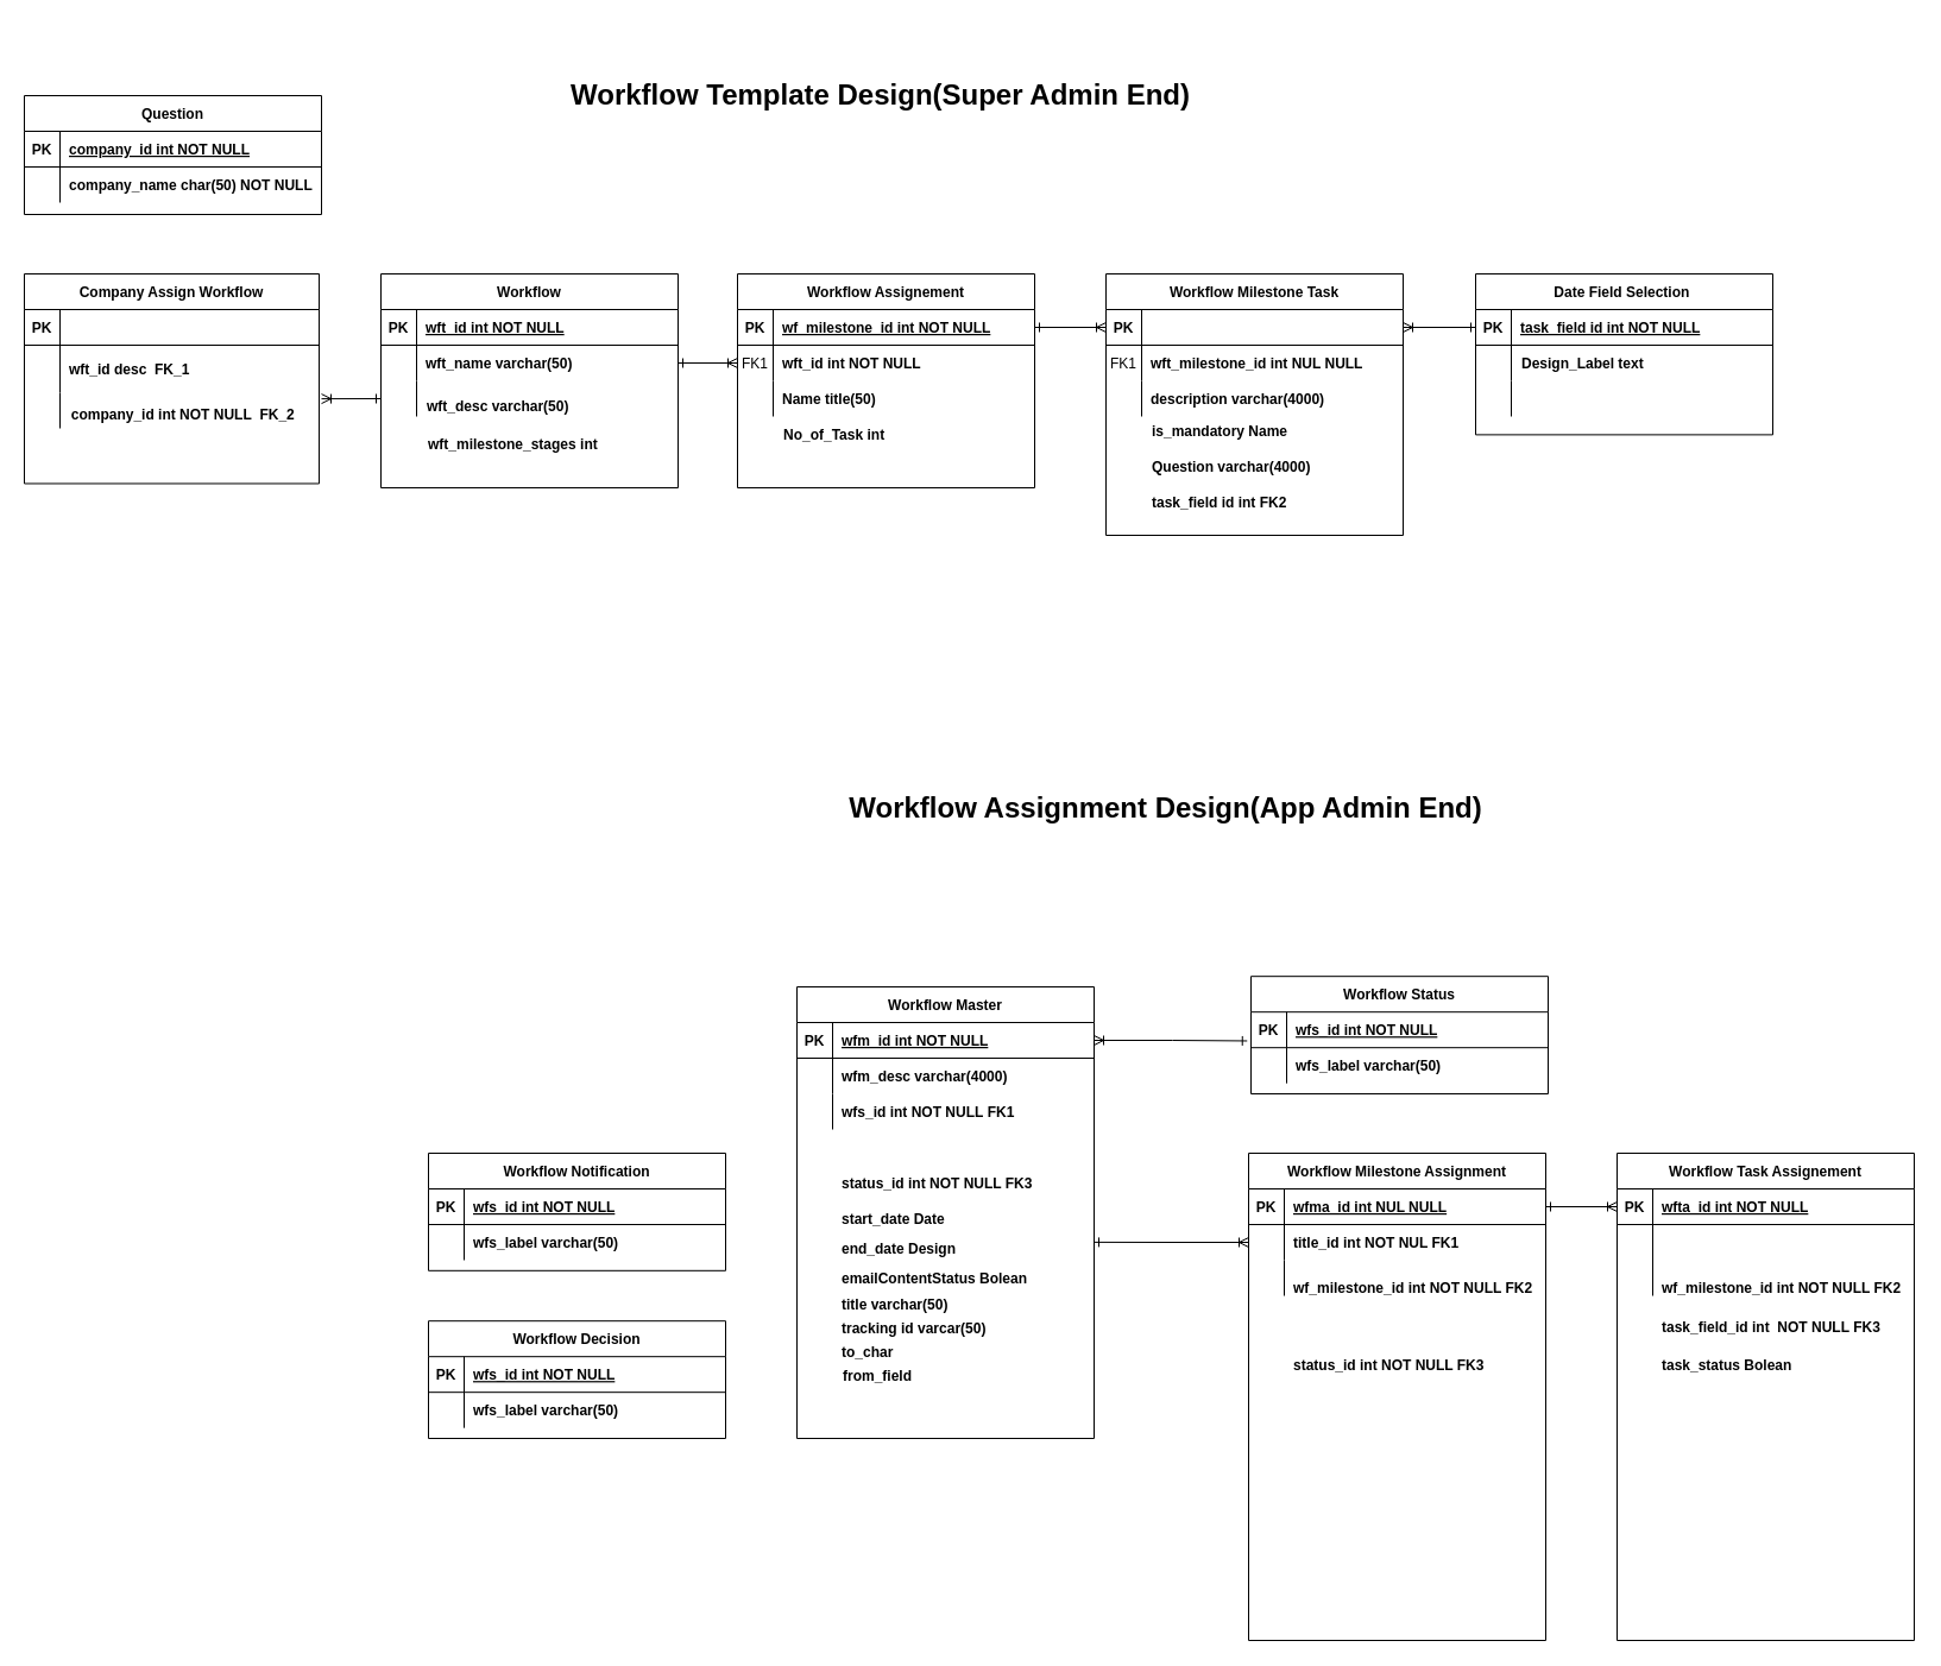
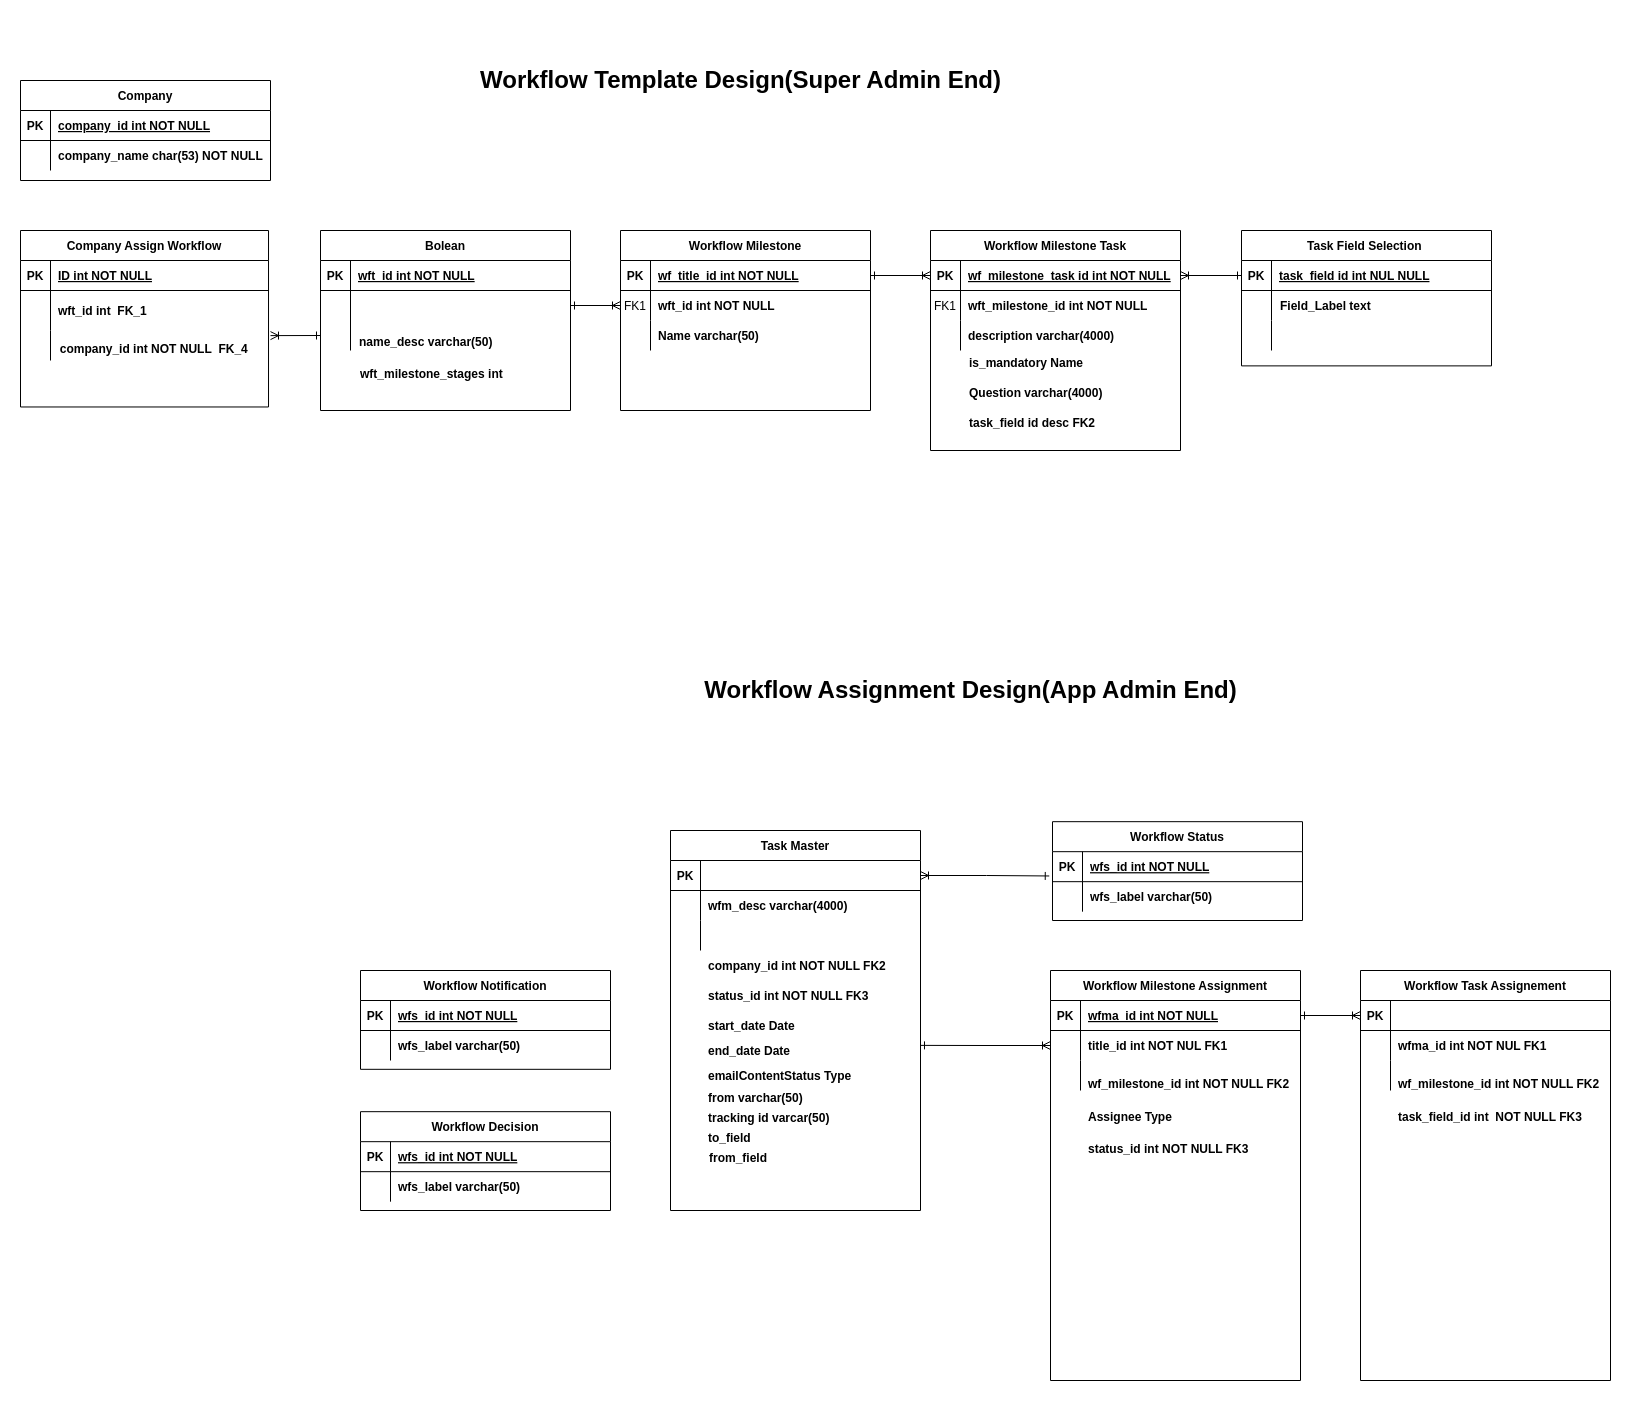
- <mxCell id="4" value="Question" style="shape=table;startSize=30;container=1;collapsible=1;childLayout=tableLayout;fixedRows=1;rowLines=0;fontStyle=1;align=center;resizeLast=1;" parent="3" vertex="1"><mxGeometry width="250" height="100" as="geometry" /></mxCell>
+ <mxCell id="4" value="Company" style="shape=table;startSize=30;container=1;collapsible=1;childLayout=tableLayout;fixedRows=1;rowLines=0;fontStyle=1;align=center;resizeLast=1;" parent="3" vertex="1"><mxGeometry width="250" height="100" as="geometry" /></mxCell>
- <mxCell id="10" value="company_name char(50) NOT NULL" style="shape=partialRectangle;overflow=hidden;connectable=0;fillColor=none;top=0;left=0;bottom=0;right=0;align=left;spacingLeft=6;fontStyle=1" parent="8" vertex="1"><mxGeometry x="30" width="220" height="30" as="geometry"><mxRectangle width="220" height="30" as="alternateBounds" /></mxGeometry></mxCell>
+ <mxCell id="10" value="company_name char(53) NOT NULL" style="shape=partialRectangle;overflow=hidden;connectable=0;fillColor=none;top=0;left=0;bottom=0;right=0;align=left;spacingLeft=6;fontStyle=1" parent="8" vertex="1"><mxGeometry x="30" width="220" height="30" as="geometry"><mxRectangle width="220" height="30" as="alternateBounds" /></mxGeometry></mxCell>
- <mxCell id="12" value="Workflow" style="shape=table;startSize=30;container=1;collapsible=1;childLayout=tableLayout;fixedRows=1;rowLines=0;fontStyle=1;align=center;resizeLast=1;" parent="11" vertex="1"><mxGeometry width="250" height="180" as="geometry"><mxRectangle x="-500" y="160" width="90" height="30" as="alternateBounds" /></mxGeometry></mxCell>
+ <mxCell id="12" value="Bolean" style="shape=table;startSize=30;container=1;collapsible=1;childLayout=tableLayout;fixedRows=1;rowLines=0;fontStyle=1;align=center;resizeLast=1;" parent="11" vertex="1"><mxGeometry width="250" height="180" as="geometry"><mxRectangle x="-500" y="160" width="90" height="30" as="alternateBounds" /></mxGeometry></mxCell>
- <mxCell id="39" value="Workflow Assignement" style="shape=table;startSize=30;container=1;collapsible=1;childLayout=tableLayout;fixedRows=1;rowLines=0;fontStyle=1;align=center;resizeLast=1;" parent="38" vertex="1"><mxGeometry width="250" height="180" as="geometry" /></mxCell>
+ <mxCell id="39" value="Workflow Milestone" style="shape=table;startSize=30;container=1;collapsible=1;childLayout=tableLayout;fixedRows=1;rowLines=0;fontStyle=1;align=center;resizeLast=1;" parent="38" vertex="1"><mxGeometry width="250" height="180" as="geometry" /></mxCell>
- <mxCell id="67" value="Date Field Selection " style="shape=table;startSize=30;container=1;collapsible=1;childLayout=tableLayout;fixedRows=1;rowLines=0;fontStyle=1;align=center;resizeLast=1;" parent="66" vertex="1"><mxGeometry width="250" height="135.385" as="geometry" /></mxCell>
+ <mxCell id="67" value="Task Field Selection " style="shape=table;startSize=30;container=1;collapsible=1;childLayout=tableLayout;fixedRows=1;rowLines=0;fontStyle=1;align=center;resizeLast=1;" parent="66" vertex="1"><mxGeometry width="250" height="135.385" as="geometry" /></mxCell>
+ <mxCell id="30" value="ID int NOT NULL" style="shape=partialRectangle;overflow=hidden;connectable=0;fillColor=none;top=0;left=0;bottom=0;right=0;align=left;spacingLeft=6;fontStyle=5;" parent="28" vertex="1"><mxGeometry x="30" width="218.016" height="30" as="geometry"><mxRectangle width="218.016" height="30" as="alternateBounds" /></mxGeometry></mxCell>
- <mxCell id="42" value="wf_milestone_id int NOT NULL " style="shape=partialRectangle;overflow=hidden;connectable=0;fillColor=none;top=0;left=0;bottom=0;right=0;align=left;spacingLeft=6;fontStyle=5;" parent="40" vertex="1"><mxGeometry x="30" width="220" height="30" as="geometry"><mxRectangle width="220" height="30" as="alternateBounds" /></mxGeometry></mxCell>
+ <mxCell id="42" value="wf_title_id int NOT NULL " style="shape=partialRectangle;overflow=hidden;connectable=0;fillColor=none;top=0;left=0;bottom=0;right=0;align=left;spacingLeft=6;fontStyle=5;" parent="40" vertex="1"><mxGeometry x="30" width="220" height="30" as="geometry"><mxRectangle width="220" height="30" as="alternateBounds" /></mxGeometry></mxCell>
+ <mxCell id="55" value="wf_milestone_task id int NOT NULL " style="shape=partialRectangle;overflow=hidden;connectable=0;fillColor=none;top=0;left=0;bottom=0;right=0;align=left;spacingLeft=6;fontStyle=5;" parent="53" vertex="1"><mxGeometry x="30" width="220" height="30" as="geometry"><mxRectangle width="220" height="30" as="alternateBounds" /></mxGeometry></mxCell>
- <mxCell id="70" value="task_field id int NOT NULL " style="shape=partialRectangle;overflow=hidden;connectable=0;fillColor=none;top=0;left=0;bottom=0;right=0;align=left;spacingLeft=6;fontStyle=5;" parent="68" vertex="1"><mxGeometry x="30" width="220" height="30" as="geometry"><mxRectangle width="220" height="30" as="alternateBounds" /></mxGeometry></mxCell>
+ <mxCell id="70" value="task_field id int NUL NULL " style="shape=partialRectangle;overflow=hidden;connectable=0;fillColor=none;top=0;left=0;bottom=0;right=0;align=left;spacingLeft=6;fontStyle=5;" parent="68" vertex="1"><mxGeometry x="30" width="220" height="30" as="geometry"><mxRectangle width="220" height="30" as="alternateBounds" /></mxGeometry></mxCell>
- <mxCell id="18" value="wft_name varchar(50)" style="shape=partialRectangle;overflow=hidden;connectable=0;fillColor=none;top=0;left=0;bottom=0;right=0;align=left;spacingLeft=6;fontStyle=1" parent="16" vertex="1"><mxGeometry x="30" width="220" height="30" as="geometry"><mxRectangle width="220" height="30" as="alternateBounds" /></mxGeometry></mxCell>
- <mxCell id="58" value="wft_milestone_id int NUL NULL" style="shape=partialRectangle;overflow=hidden;connectable=0;fillColor=none;top=0;left=0;bottom=0;right=0;align=left;spacingLeft=6;fontStyle=1" parent="56" vertex="1"><mxGeometry x="30" width="220" height="30" as="geometry"><mxRectangle width="220" height="30" as="alternateBounds" /></mxGeometry></mxCell>
+ <mxCell id="58" value="wft_milestone_id int NOT NULL" style="shape=partialRectangle;overflow=hidden;connectable=0;fillColor=none;top=0;left=0;bottom=0;right=0;align=left;spacingLeft=6;fontStyle=1" parent="56" vertex="1"><mxGeometry x="30" width="220" height="30" as="geometry"><mxRectangle width="220" height="30" as="alternateBounds" /></mxGeometry></mxCell>
- <mxCell id="77" value="Design_Label text" style="shape=partialRectangle;overflow=hidden;connectable=0;fillColor=none;top=0;left=0;bottom=0;right=0;align=left;spacingLeft=6;fontStyle=1" parent="66" vertex="1"><mxGeometry x="31" y="53.333" width="220" height="43.333" as="geometry"><mxRectangle width="220" height="30" as="alternateBounds" /></mxGeometry></mxCell>
+ <mxCell id="77" value="Field_Label text" style="shape=partialRectangle;overflow=hidden;connectable=0;fillColor=none;top=0;left=0;bottom=0;right=0;align=left;spacingLeft=6;fontStyle=1" parent="66" vertex="1"><mxGeometry x="31" y="53.333" width="220" height="43.333" as="geometry"><mxRectangle width="220" height="30" as="alternateBounds" /></mxGeometry></mxCell>
- <mxCell id="33" value="wft_id desc  FK_1" style="shape=partialRectangle;overflow=hidden;connectable=0;fillColor=none;top=0;left=0;bottom=0;right=0;align=left;spacingLeft=6;fontStyle=1" parent="31" vertex="1"><mxGeometry x="30" width="218.016" height="40" as="geometry"><mxRectangle width="218.016" height="40" as="alternateBounds" /></mxGeometry></mxCell>
+ <mxCell id="33" value="wft_id int  FK_1" style="shape=partialRectangle;overflow=hidden;connectable=0;fillColor=none;top=0;left=0;bottom=0;right=0;align=left;spacingLeft=6;fontStyle=1" parent="31" vertex="1"><mxGeometry x="30" width="218.016" height="40" as="geometry"><mxRectangle width="218.016" height="40" as="alternateBounds" /></mxGeometry></mxCell>
- <mxCell id="48" value="Name title(50)" style="shape=partialRectangle;overflow=hidden;connectable=0;fillColor=none;top=0;left=0;bottom=0;right=0;align=left;spacingLeft=6;fontStyle=1" parent="46" vertex="1"><mxGeometry x="30" width="220" height="30" as="geometry"><mxRectangle width="220" height="30" as="alternateBounds" /></mxGeometry></mxCell>
+ <mxCell id="48" value="Name varchar(50)" style="shape=partialRectangle;overflow=hidden;connectable=0;fillColor=none;top=0;left=0;bottom=0;right=0;align=left;spacingLeft=6;fontStyle=1" parent="46" vertex="1"><mxGeometry x="30" width="220" height="30" as="geometry"><mxRectangle width="220" height="30" as="alternateBounds" /></mxGeometry></mxCell>
- <mxCell id="22" value="wft_desc varchar(50)" style="shape=partialRectangle;overflow=hidden;connectable=0;fillColor=none;top=0;left=0;bottom=0;right=0;align=left;spacingLeft=6;fontStyle=1" parent="11" vertex="1"><mxGeometry x="31" y="95.294" width="220" height="31.765" as="geometry"><mxRectangle width="220" height="30" as="alternateBounds" /></mxGeometry></mxCell>
+ <mxCell id="22" value="name_desc varchar(50)" style="shape=partialRectangle;overflow=hidden;connectable=0;fillColor=none;top=0;left=0;bottom=0;right=0;align=left;spacingLeft=6;fontStyle=1" parent="11" vertex="1"><mxGeometry x="31" y="95.294" width="220" height="31.765" as="geometry"><mxRectangle width="220" height="30" as="alternateBounds" /></mxGeometry></mxCell>
- <mxCell id="37" value="company_id int NOT NULL  FK_2" style="shape=partialRectangle;overflow=hidden;connectable=0;fillColor=none;top=0;left=0;bottom=0;right=0;align=left;spacingLeft=6;fontStyle=1" parent="26" vertex="1"><mxGeometry x="31.742" y="100.002" width="218.254" height="35.294" as="geometry"><mxRectangle width="220" height="30" as="alternateBounds" /></mxGeometry></mxCell>
+ <mxCell id="37" value="company_id int NOT NULL  FK_4" style="shape=partialRectangle;overflow=hidden;connectable=0;fillColor=none;top=0;left=0;bottom=0;right=0;align=left;spacingLeft=6;fontStyle=1" parent="26" vertex="1"><mxGeometry x="31.742" y="100.002" width="218.254" height="35.294" as="geometry"><mxRectangle width="220" height="30" as="alternateBounds" /></mxGeometry></mxCell>
- <mxCell id="49" value="No_of_Task int " style="shape=partialRectangle;overflow=hidden;connectable=0;fillColor=none;top=0;left=0;bottom=0;right=0;align=left;spacingLeft=6;fontStyle=1" parent="38" vertex="1"><mxGeometry x="31" y="120" width="220" height="30" as="geometry"><mxRectangle width="220" height="30" as="alternateBounds" /></mxGeometry></mxCell>
- <mxCell id="64" value="task_field id int FK2" style="shape=partialRectangle;overflow=hidden;connectable=0;fillColor=none;top=0;left=0;bottom=0;right=0;align=left;spacingLeft=6;fontStyle=1" parent="3" vertex="1"><mxGeometry x="941" y="320.003" width="220" height="43.333" as="geometry"><mxRectangle width="220" height="30" as="alternateBounds" /></mxGeometry></mxCell>
+ <mxCell id="64" value="task_field id desc FK2" style="shape=partialRectangle;overflow=hidden;connectable=0;fillColor=none;top=0;left=0;bottom=0;right=0;align=left;spacingLeft=6;fontStyle=1" parent="3" vertex="1"><mxGeometry x="941" y="320.003" width="220" height="43.333" as="geometry"><mxRectangle width="220" height="30" as="alternateBounds" /></mxGeometry></mxCell>
- <mxCell id="130" value="Workflow Assignment Design(App Admin End)" style="text;strokeColor=none;fillColor=none;html=1;fontSize=24;fontStyle=1;verticalAlign=middle;align=center;" vertex="1" parent="1"><mxGeometry x="700" y="620" width="560" height="120" as="geometry" /></mxCell>
+ <mxCell id="130" value="Workflow Assignment Design(App Admin End)" style="text;strokeColor=none;fillColor=none;html=1;fontSize=24;fontStyle=1;verticalAlign=middle;align=center;" vertex="1" parent="1"><mxGeometry x="690" y="630" width="560" height="120" as="geometry" /></mxCell>
- <mxCell id="95" value="Workflow Master" style="shape=table;startSize=30;container=1;collapsible=1;childLayout=tableLayout;fixedRows=1;rowLines=0;fontStyle=1;align=center;resizeLast=1;" vertex="1" parent="94"><mxGeometry width="250" height="380" as="geometry"><mxRectangle x="-500" y="160" width="90" height="30" as="alternateBounds" /></mxGeometry></mxCell>
+ <mxCell id="95" value="Task Master" style="shape=table;startSize=30;container=1;collapsible=1;childLayout=tableLayout;fixedRows=1;rowLines=0;fontStyle=1;align=center;resizeLast=1;" vertex="1" parent="94"><mxGeometry width="250" height="380" as="geometry"><mxRectangle x="-500" y="160" width="90" height="30" as="alternateBounds" /></mxGeometry></mxCell>
- <mxCell id="98" value="wfm_id int NOT NULL " style="shape=partialRectangle;overflow=hidden;connectable=0;fillColor=none;top=0;left=0;bottom=0;right=0;align=left;spacingLeft=6;fontStyle=5;" vertex="1" parent="96"><mxGeometry x="30" width="220" height="30" as="geometry"><mxRectangle width="220" height="30" as="alternateBounds" /></mxGeometry></mxCell>
- <mxCell id="105" value="wfs_id int NOT NULL FK1" style="shape=partialRectangle;overflow=hidden;connectable=0;fillColor=none;top=0;left=0;bottom=0;right=0;align=left;spacingLeft=6;fontStyle=1" vertex="1" parent="94"><mxGeometry x="30" y="90" width="220" height="30" as="geometry"><mxRectangle width="220" height="30" as="alternateBounds" /></mxGeometry></mxCell>
+ <mxCell id="106" value="company_id int NOT NULL FK2" style="shape=partialRectangle;overflow=hidden;connectable=0;fillColor=none;top=0;left=0;bottom=0;right=0;align=left;spacingLeft=6;fontStyle=1" vertex="1" parent="94"><mxGeometry x="30" y="120" width="220" height="30" as="geometry"><mxRectangle width="220" height="30" as="alternateBounds" /></mxGeometry></mxCell>
- <mxCell id="119" value="wfma_id int NUL NULL " style="shape=partialRectangle;overflow=hidden;connectable=0;fillColor=none;top=0;left=0;bottom=0;right=0;align=left;spacingLeft=6;fontStyle=5;" vertex="1" parent="117"><mxGeometry x="30" width="220" height="30" as="geometry"><mxRectangle width="220" height="30" as="alternateBounds" /></mxGeometry></mxCell>
+ <mxCell id="119" value="wfma_id int NOT NULL " style="shape=partialRectangle;overflow=hidden;connectable=0;fillColor=none;top=0;left=0;bottom=0;right=0;align=left;spacingLeft=6;fontStyle=5;" vertex="1" parent="117"><mxGeometry x="30" width="220" height="30" as="geometry"><mxRectangle width="220" height="30" as="alternateBounds" /></mxGeometry></mxCell>
- <mxCell id="135" value="wfta_id int NOT NULL " style="shape=partialRectangle;overflow=hidden;connectable=0;fillColor=none;top=0;left=0;bottom=0;right=0;align=left;spacingLeft=6;fontStyle=5;" vertex="1" parent="133"><mxGeometry x="30" width="220" height="30" as="geometry"><mxRectangle width="220" height="30" as="alternateBounds" /></mxGeometry></mxCell>
+ <mxCell id="138" value="wfma_id int NOT NUL FK1" style="shape=partialRectangle;overflow=hidden;connectable=0;fillColor=none;top=0;left=0;bottom=0;right=0;align=left;spacingLeft=6;fontStyle=1" vertex="1" parent="136"><mxGeometry x="30" width="220" height="30" as="geometry"><mxRectangle width="220" height="30" as="alternateBounds" /></mxGeometry></mxCell>
- <mxCell id="109" value="end_date Design " style="shape=partialRectangle;overflow=hidden;connectable=0;fillColor=none;top=0;left=0;bottom=0;right=0;align=left;spacingLeft=6;fontStyle=1" vertex="1" parent="94"><mxGeometry x="30" y="205" width="220" height="30" as="geometry"><mxRectangle width="220" height="30" as="alternateBounds" /></mxGeometry></mxCell>
+ <mxCell id="109" value="end_date Date " style="shape=partialRectangle;overflow=hidden;connectable=0;fillColor=none;top=0;left=0;bottom=0;right=0;align=left;spacingLeft=6;fontStyle=1" vertex="1" parent="94"><mxGeometry x="30" y="205" width="220" height="30" as="geometry"><mxRectangle width="220" height="30" as="alternateBounds" /></mxGeometry></mxCell>
- <mxCell id="110" value="emailContentStatus  Bolean" style="shape=partialRectangle;overflow=hidden;connectable=0;fillColor=none;top=0;left=0;bottom=0;right=0;align=left;spacingLeft=6;fontStyle=1" vertex="1" parent="94"><mxGeometry x="30" y="230" width="220" height="30" as="geometry"><mxRectangle width="220" height="30" as="alternateBounds" /></mxGeometry></mxCell>
+ <mxCell id="110" value="emailContentStatus  Type" style="shape=partialRectangle;overflow=hidden;connectable=0;fillColor=none;top=0;left=0;bottom=0;right=0;align=left;spacingLeft=6;fontStyle=1" vertex="1" parent="94"><mxGeometry x="30" y="230" width="220" height="30" as="geometry"><mxRectangle width="220" height="30" as="alternateBounds" /></mxGeometry></mxCell>
- <mxCell id="111" value="title varchar(50)" style="shape=partialRectangle;overflow=hidden;connectable=0;fillColor=none;top=0;left=0;bottom=0;right=0;align=left;spacingLeft=6;fontStyle=1" vertex="1" parent="94"><mxGeometry x="30" y="252" width="220" height="30" as="geometry"><mxRectangle width="220" height="30" as="alternateBounds" /></mxGeometry></mxCell>
+ <mxCell id="111" value="from varchar(50)" style="shape=partialRectangle;overflow=hidden;connectable=0;fillColor=none;top=0;left=0;bottom=0;right=0;align=left;spacingLeft=6;fontStyle=1" vertex="1" parent="94"><mxGeometry x="30" y="252" width="220" height="30" as="geometry"><mxRectangle width="220" height="30" as="alternateBounds" /></mxGeometry></mxCell>
+ <mxCell id="127" value="Assignee Type" style="shape=partialRectangle;overflow=hidden;connectable=0;fillColor=none;top=0;left=0;bottom=0;right=0;align=left;spacingLeft=6;fontStyle=1" vertex="1" parent="115"><mxGeometry x="30" y="129.474" width="220" height="32.368" as="geometry"><mxRectangle width="220" height="30" as="alternateBounds" /></mxGeometry></mxCell>
- <mxCell id="113" value="to_char" style="shape=partialRectangle;overflow=hidden;connectable=0;fillColor=none;top=0;left=0;bottom=0;right=0;align=left;spacingLeft=6;fontStyle=1" vertex="1" parent="94"><mxGeometry x="30" y="292" width="220" height="30" as="geometry"><mxRectangle width="220" height="30" as="alternateBounds" /></mxGeometry></mxCell>
+ <mxCell id="113" value="to_field" style="shape=partialRectangle;overflow=hidden;connectable=0;fillColor=none;top=0;left=0;bottom=0;right=0;align=left;spacingLeft=6;fontStyle=1" vertex="1" parent="94"><mxGeometry x="30" y="292" width="220" height="30" as="geometry"><mxRectangle width="220" height="30" as="alternateBounds" /></mxGeometry></mxCell>
- <mxCell id="144" value="task_status Bolean " style="shape=partialRectangle;overflow=hidden;connectable=0;fillColor=none;top=0;left=0;bottom=0;right=0;align=left;spacingLeft=6;fontStyle=1" vertex="1" parent="131"><mxGeometry x="30" y="161.842" width="220" height="32.368" as="geometry"><mxRectangle width="220" height="30" as="alternateBounds" /></mxGeometry></mxCell>
